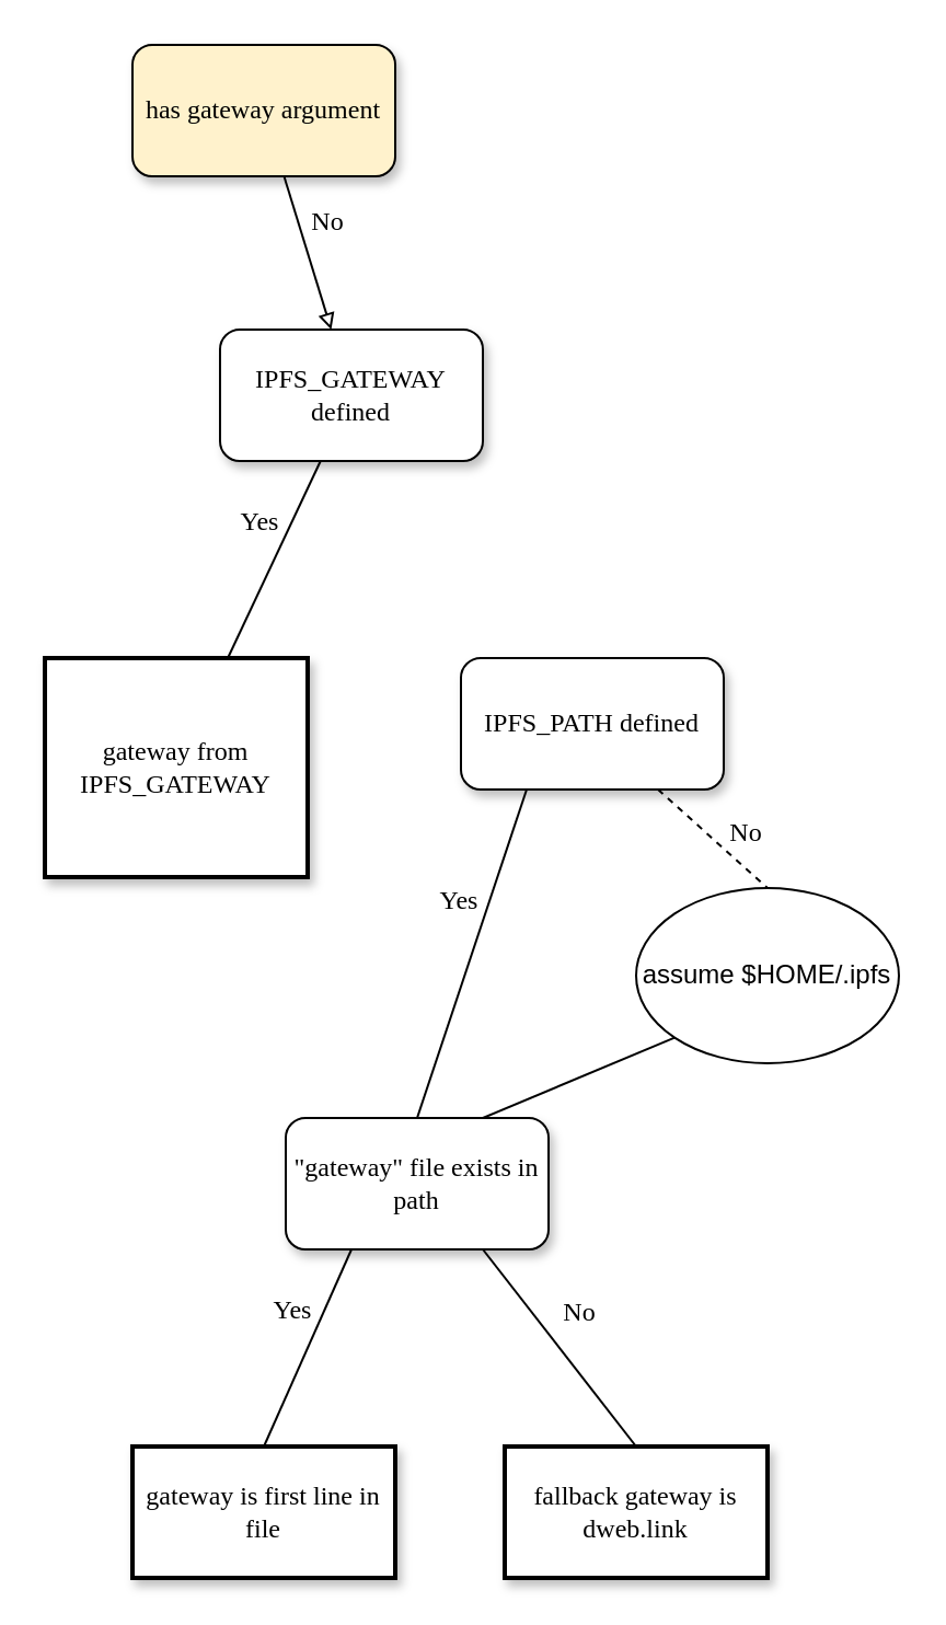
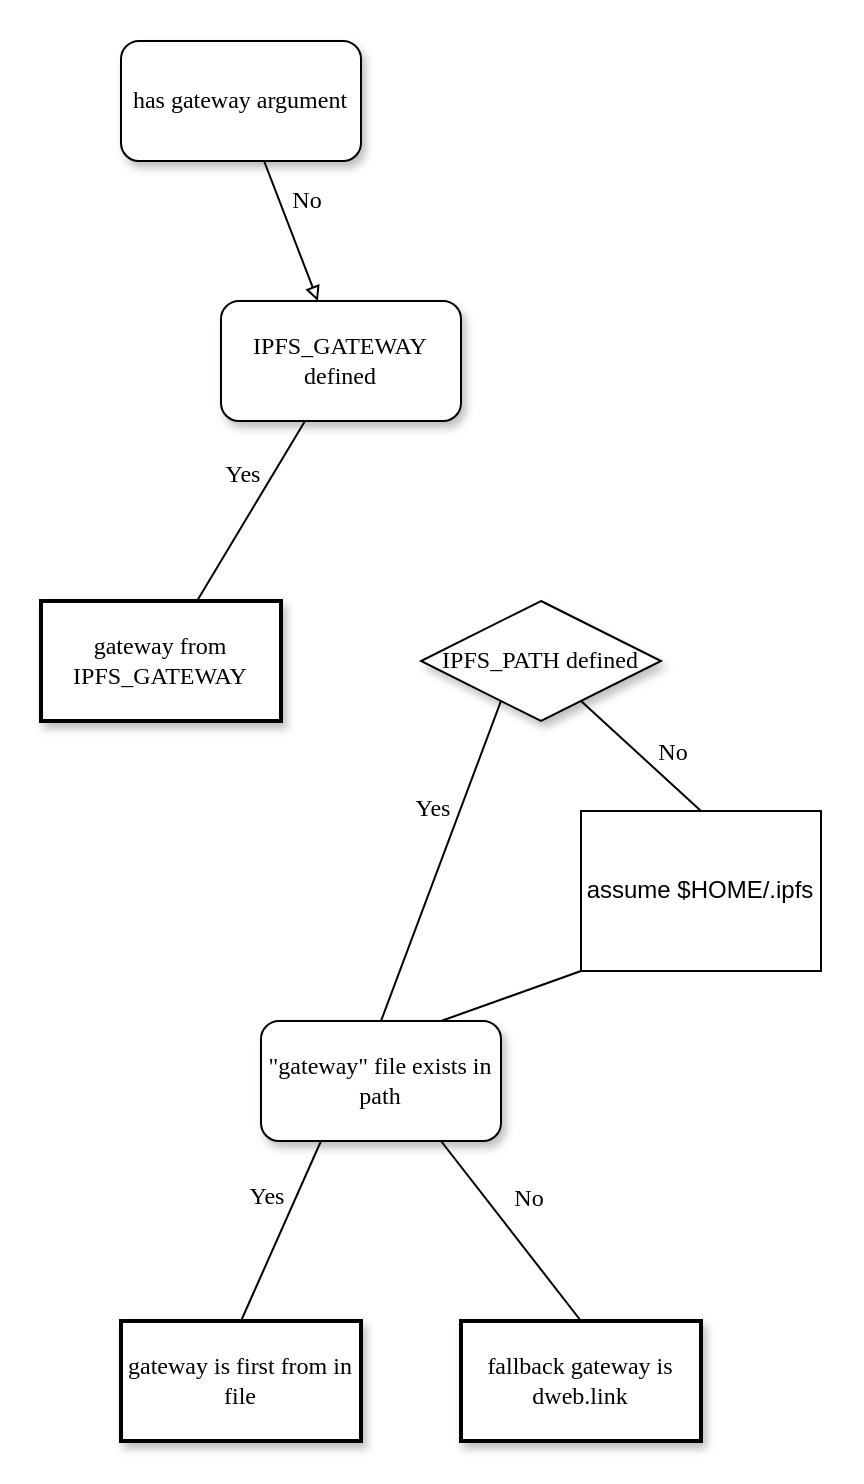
- <mxCell id="2" value="has gateway argument" style="whiteSpace=wrap;html=1;rounded=1;shadow=1;labelBackgroundColor=none;strokeWidth=1;fontFamily=Verdana;fontSize=12;align=center;fillColor=#fff2cc;" parent="1" vertex="1"><mxGeometry x="60" y="20" width="120" height="60" as="geometry" /></mxCell>
+ <mxCell id="2" value="has gateway argument" style="whiteSpace=wrap;html=1;rounded=1;shadow=1;labelBackgroundColor=none;strokeWidth=1;fontFamily=Verdana;fontSize=12;align=center;" parent="1" vertex="1"><mxGeometry x="60" y="20" width="120" height="60" as="geometry" /></mxCell>
- <mxCell id="3" value="&lt;span&gt;IPFS_GATEWAY defined&lt;br&gt;&lt;/span&gt;" style="whiteSpace=wrap;html=1;rounded=1;shadow=1;labelBackgroundColor=none;strokeWidth=1;fontFamily=Verdana;fontSize=12;align=center;" parent="1" vertex="1"><mxGeometry x="100" y="150" width="120" height="60" as="geometry" /></mxCell>
+ <mxCell id="3" value="&lt;span&gt;IPFS_GATEWAY defined&lt;br&gt;&lt;/span&gt;" style="whiteSpace=wrap;html=1;rounded=1;shadow=1;labelBackgroundColor=none;strokeWidth=1;fontFamily=Verdana;fontSize=12;align=center;" parent="1" vertex="1"><mxGeometry x="110" y="150" width="120" height="60" as="geometry" /></mxCell>
- <mxCell id="8" value="&lt;span&gt;IPFS_PATH defined&lt;br&gt;&lt;/span&gt;" style="whiteSpace=wrap;html=1;rounded=1;shadow=1;labelBackgroundColor=none;strokeWidth=1;fontFamily=Verdana;fontSize=12;align=center;" vertex="1" parent="1"><mxGeometry x="210" y="300" width="120" height="60" as="geometry" /></mxCell>
+ <mxCell id="8" value="&lt;span&gt;IPFS_PATH defined&lt;br&gt;&lt;/span&gt;" style="rhombus;whiteSpace=wrap;html=1;shadow=1;labelBackgroundColor=none;strokeWidth=1;fontFamily=Verdana;fontSize=12;align=center;" vertex="1" parent="1"><mxGeometry x="210" y="300" width="120" height="60" as="geometry" /></mxCell>
- <mxCell id="5" value="gateway from IPFS_GATEWAY" style="whiteSpace=wrap;html=1;rounded=0;shadow=1;labelBackgroundColor=none;strokeWidth=2;fontFamily=Verdana;fontSize=12;align=center;" parent="1" vertex="1"><mxGeometry x="20" y="300" width="120" height="100" as="geometry" /></mxCell>
+ <mxCell id="5" value="gateway from IPFS_GATEWAY" style="whiteSpace=wrap;html=1;rounded=0;shadow=1;labelBackgroundColor=none;strokeWidth=2;fontFamily=Verdana;fontSize=12;align=center;" parent="1" vertex="1"><mxGeometry x="20" y="300" width="120" height="60" as="geometry" /></mxCell>
- <mxCell id="10" value="No" style="rounded=0;html=1;labelBackgroundColor=none;startArrow=none;startFill=0;startSize=5;endArrow=none;endFill=0;endSize=5;jettySize=auto;orthogonalLoop=1;strokeWidth=1;fontFamily=Verdana;fontSize=12;exitX=0.75;exitY=1;exitDx=0;exitDy=0;entryX=0.5;entryY=0;entryDx=0;entryDy=0;dashed=1;" edge="1" parent="1" source="8" target="11"><mxGeometry x="0.282" y="12" relative="1" as="geometry"><mxPoint as="offset" /><mxPoint x="307" y="390" as="sourcePoint" /><mxPoint x="380" y="480" as="targetPoint" /></mxGeometry></mxCell>
+ <mxCell id="10" value="No" style="rounded=0;html=1;labelBackgroundColor=none;startArrow=none;startFill=0;startSize=5;endArrow=none;endFill=0;endSize=5;jettySize=auto;orthogonalLoop=1;strokeWidth=1;fontFamily=Verdana;fontSize=12;exitX=0.75;exitY=1;exitDx=0;exitDy=0;entryX=0.5;entryY=0;entryDx=0;entryDy=0;" edge="1" parent="1" source="8" target="11"><mxGeometry x="0.282" y="12" relative="1" as="geometry"><mxPoint as="offset" /><mxPoint x="307" y="390" as="sourcePoint" /><mxPoint x="380" y="480" as="targetPoint" /></mxGeometry></mxCell>
- <mxCell id="11" value="assume $HOME/.ipfs" style="ellipse;whiteSpace=wrap;html=1;" vertex="1" parent="1"><mxGeometry x="290" y="405" width="120" height="80" as="geometry" /></mxCell>
+ <mxCell id="11" value="assume $HOME/.ipfs" style="whiteSpace=wrap;html=1;rounded=0;" vertex="1" parent="1"><mxGeometry x="290" y="405" width="120" height="80" as="geometry" /></mxCell>
- <mxCell id="6" value="gateway is first line in file" style="whiteSpace=wrap;html=1;rounded=0;shadow=1;labelBackgroundColor=none;strokeWidth=2;fontFamily=Verdana;fontSize=12;align=center;" parent="1" vertex="1"><mxGeometry x="60" y="660" width="120" height="60" as="geometry" /></mxCell>
+ <mxCell id="6" value="gateway is first from in file" style="whiteSpace=wrap;html=1;rounded=0;shadow=1;labelBackgroundColor=none;strokeWidth=2;fontFamily=Verdana;fontSize=12;align=center;" parent="1" vertex="1"><mxGeometry x="60" y="660" width="120" height="60" as="geometry" /></mxCell>
